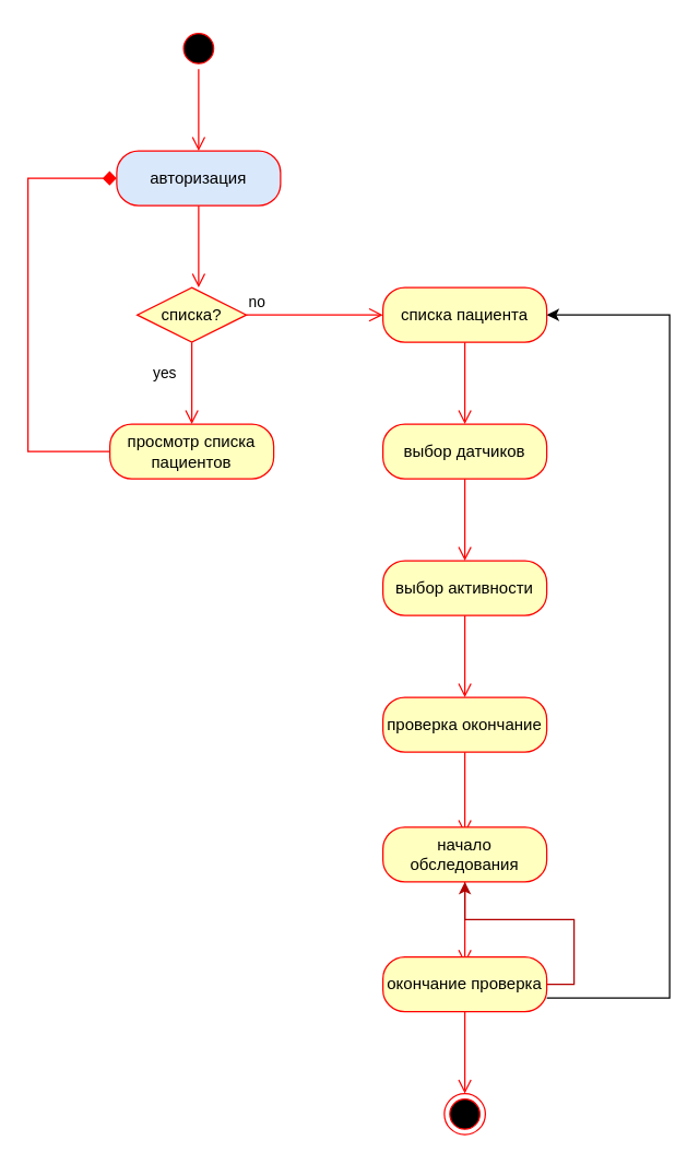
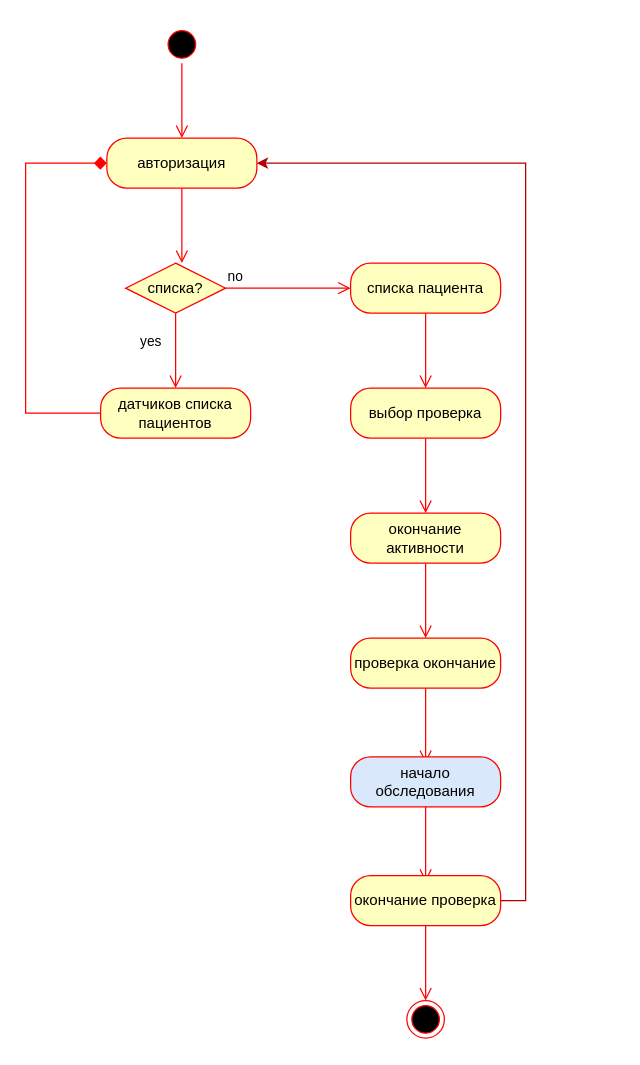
- <mxCell id="4" value="авторизация" style="rounded=1;whiteSpace=wrap;html=1;arcSize=40;fontColor=#000000;fillColor=#dae8fc;strokeColor=#ff0000;" vertex="1" parent="1"><mxGeometry x="85" y="110" width="120" height="40" as="geometry" /></mxCell>
+ <mxCell id="4" value="авторизация" style="rounded=1;whiteSpace=wrap;html=1;arcSize=40;fontColor=#000000;fillColor=#ffffc0;strokeColor=#ff0000;" vertex="1" parent="1"><mxGeometry x="85" y="110" width="120" height="40" as="geometry" /></mxCell>
- <mxCell id="9" value="просмотр списка пациентов" style="rounded=1;whiteSpace=wrap;html=1;arcSize=40;fontColor=#000000;fillColor=#ffffc0;strokeColor=#ff0000;" vertex="1" parent="1"><mxGeometry x="80" y="310" width="120" height="40" as="geometry" /></mxCell>
+ <mxCell id="9" value="датчиков списка пациентов" style="rounded=1;whiteSpace=wrap;html=1;arcSize=40;fontColor=#000000;fillColor=#ffffc0;strokeColor=#ff0000;" vertex="1" parent="1"><mxGeometry x="80" y="310" width="120" height="40" as="geometry" /></mxCell>
- <mxCell id="13" value="выбор датчиков" style="rounded=1;whiteSpace=wrap;html=1;arcSize=40;fontColor=#000000;fillColor=#ffffc0;strokeColor=#ff0000;" vertex="1" parent="1"><mxGeometry x="280" y="310" width="120" height="40" as="geometry" /></mxCell>
+ <mxCell id="13" value="выбор проверка" style="rounded=1;whiteSpace=wrap;html=1;arcSize=40;fontColor=#000000;fillColor=#ffffc0;strokeColor=#ff0000;" vertex="1" parent="1"><mxGeometry x="280" y="310" width="120" height="40" as="geometry" /></mxCell>
- <mxCell id="15" value="выбор активности" style="rounded=1;whiteSpace=wrap;html=1;arcSize=40;fontColor=#000000;fillColor=#ffffc0;strokeColor=#ff0000;" vertex="1" parent="1"><mxGeometry x="280" y="410" width="120" height="40" as="geometry" /></mxCell>
+ <mxCell id="15" value="окончание активности" style="rounded=1;whiteSpace=wrap;html=1;arcSize=40;fontColor=#000000;fillColor=#ffffc0;strokeColor=#ff0000;" vertex="1" parent="1"><mxGeometry x="280" y="410" width="120" height="40" as="geometry" /></mxCell>
- <mxCell id="22" style="edgeStyle=orthogonalEdgeStyle;rounded=0;orthogonalLoop=1;jettySize=auto;html=1;exitX=1;exitY=0.75;exitDx=0;exitDy=0;entryX=1;entryY=0.5;entryDx=0;entryDy=0;" edge="1" parent="1" source="23" target="11"><mxGeometry relative="1" as="geometry"><Array as="points"><mxPoint x="490" y="730" /><mxPoint x="490" y="230" /></Array></mxGeometry></mxCell>
- <mxCell id="19" value="начало обследования" style="rounded=1;whiteSpace=wrap;html=1;arcSize=40;fontColor=#000000;fillColor=#ffffc0;strokeColor=#ff0000;" vertex="1" parent="1"><mxGeometry x="280" y="605" width="120" height="40" as="geometry" /></mxCell>
+ <mxCell id="19" value="начало обследования" style="rounded=1;whiteSpace=wrap;html=1;arcSize=40;fontColor=#000000;fillColor=#dae8fc;strokeColor=#ff0000;" vertex="1" parent="1"><mxGeometry x="280" y="605" width="120" height="40" as="geometry" /></mxCell>
- <mxCell id="21" style="edgeStyle=orthogonalEdgeStyle;rounded=0;orthogonalLoop=1;jettySize=auto;html=1;exitX=1;exitY=0.5;exitDx=0;exitDy=0;fillColor=#e51400;strokeColor=#B20000;" edge="1" parent="1" source="23" target="19"><mxGeometry relative="1" as="geometry" /></mxCell>
+ <mxCell id="21" style="edgeStyle=orthogonalEdgeStyle;rounded=0;orthogonalLoop=1;jettySize=auto;html=1;exitX=1;exitY=0.5;exitDx=0;exitDy=0;entryX=1;entryY=0.5;entryDx=0;entryDy=0;fillColor=#e51400;strokeColor=#B20000;" edge="1" parent="1" source="23" target="4"><mxGeometry relative="1" as="geometry" /></mxCell>
